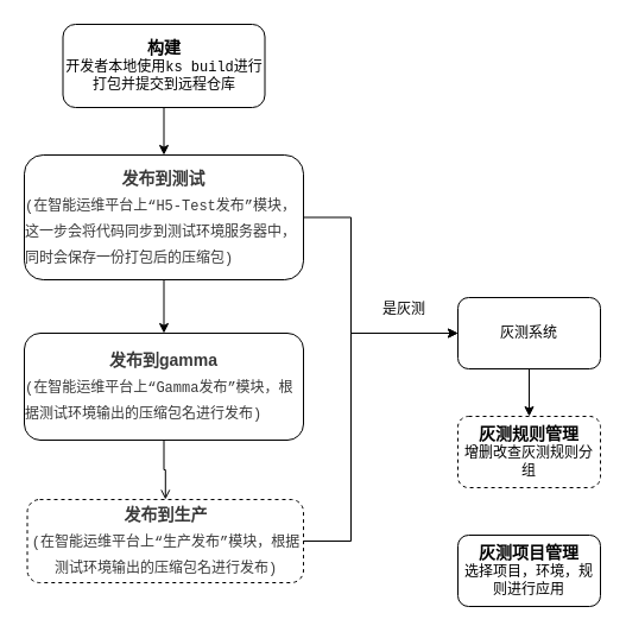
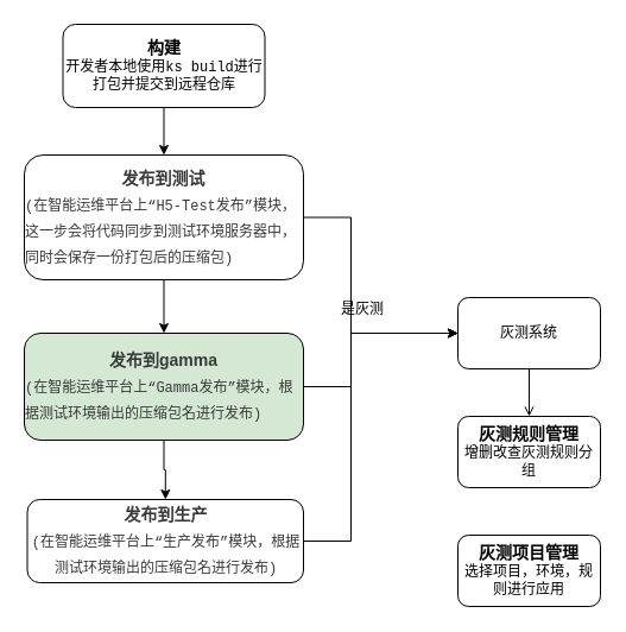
- <mxCell id="14" value="是灰测" style="text;html=1;strokeColor=none;fillColor=none;align=center;verticalAlign=middle;whiteSpace=wrap;rounded=0;" vertex="1" parent="1"><mxGeometry x="315" y="250" width="50" height="20" as="geometry" /></mxCell>
+ <mxCell id="14" value="是灰测" style="text;html=1;strokeColor=none;fillColor=none;align=center;verticalAlign=middle;whiteSpace=wrap;rounded=0;" vertex="1" parent="1"><mxGeometry x="280" y="250" width="50" height="20" as="geometry" /></mxCell>
- <mxCell id="6" value="&lt;div style=&quot;line-height: 1.75 ; font-size: 14px&quot;&gt;&lt;span style=&quot;color: rgb(57 , 57 , 57)&quot;&gt;&lt;b&gt;发布到gamma&lt;/b&gt;&lt;/span&gt;&lt;/div&gt;&lt;div style=&quot;text-align: left ; line-height: 1.75&quot;&gt;&lt;span style=&quot;color: rgb(57 , 57 , 57)&quot;&gt;&lt;font style=&quot;font-size: 12px&quot; face=&quot;Courier New&quot;&gt;(在智能运维平台上“Gamma发布”模块，根据测试环境输出的压缩包名进行发布)&lt;/font&gt;&lt;/span&gt;&lt;/div&gt;" style="rounded=1;whiteSpace=wrap;html=1;" parent="1" vertex="1"><mxGeometry x="20" y="280" width="235" height="90" as="geometry" /></mxCell>
+ <mxCell id="6" value="&lt;div style=&quot;line-height: 1.75 ; font-size: 14px&quot;&gt;&lt;span style=&quot;color: rgb(57 , 57 , 57)&quot;&gt;&lt;b&gt;发布到gamma&lt;/b&gt;&lt;/span&gt;&lt;/div&gt;&lt;div style=&quot;text-align: left ; line-height: 1.75&quot;&gt;&lt;span style=&quot;color: rgb(57 , 57 , 57)&quot;&gt;&lt;font style=&quot;font-size: 12px&quot; face=&quot;Courier New&quot;&gt;(在智能运维平台上“Gamma发布”模块，根据测试环境输出的压缩包名进行发布)&lt;/font&gt;&lt;/span&gt;&lt;/div&gt;" style="rounded=1;whiteSpace=wrap;html=1;fillColor=#d5e8d4;" parent="1" vertex="1"><mxGeometry x="20" y="280" width="235" height="90" as="geometry" /></mxCell>
+ <mxCell id="5" style="edgeStyle=orthogonalEdgeStyle;rounded=0;orthogonalLoop=1;jettySize=auto;html=1;entryX=0;entryY=0.5;entryDx=0;entryDy=0;" edge="1" parent="1" source="6" target="13"><mxGeometry relative="1" as="geometry"><Array as="points"><mxPoint x="295" y="325" /><mxPoint x="295" y="280" /></Array></mxGeometry></mxCell>
- <mxCell id="12" value="" style="edgeStyle=orthogonalEdgeStyle;rounded=0;orthogonalLoop=1;jettySize=auto;html=1;" edge="1" parent="1" source="13" target="15"><mxGeometry relative="1" as="geometry" /></mxCell>
+ <mxCell id="12" value="" style="edgeStyle=orthogonalEdgeStyle;rounded=0;orthogonalLoop=1;jettySize=auto;html=1;endArrow=open;" edge="1" parent="1" source="13" target="15"><mxGeometry relative="1" as="geometry" /></mxCell>
- <mxCell id="15" value="&lt;font style=&quot;font-size: 14px&quot;&gt;&lt;b&gt;灰测规则管理&lt;/b&gt;&lt;/font&gt;&lt;br&gt;&lt;font face=&quot;Courier New&quot;&gt;增删改查灰测规则分组&lt;/font&gt;" style="rounded=1;whiteSpace=wrap;html=1;dashed=1;" vertex="1" parent="1"><mxGeometry x="385" y="350" width="120" height="60" as="geometry" /></mxCell>
+ <mxCell id="15" value="&lt;font style=&quot;font-size: 14px&quot;&gt;&lt;b&gt;灰测规则管理&lt;/b&gt;&lt;/font&gt;&lt;br&gt;&lt;font face=&quot;Courier New&quot;&gt;增删改查灰测规则分组&lt;/font&gt;" style="rounded=1;whiteSpace=wrap;html=1;" vertex="1" parent="1"><mxGeometry x="385" y="350" width="120" height="60" as="geometry" /></mxCell>
- <mxCell id="4" value="" style="edgeStyle=orthogonalEdgeStyle;rounded=0;orthogonalLoop=1;jettySize=auto;html=1;endArrow=open;" parent="1" source="6" target="8" edge="1"><mxGeometry relative="1" as="geometry" /></mxCell>
+ <mxCell id="4" value="" style="edgeStyle=orthogonalEdgeStyle;rounded=0;orthogonalLoop=1;jettySize=auto;html=1;" parent="1" source="6" target="8" edge="1"><mxGeometry relative="1" as="geometry" /></mxCell>
- <mxCell id="8" value="&lt;div style=&quot;line-height: 1.75 ; font-size: 14px&quot;&gt;&lt;span style=&quot;color: rgb(57 , 57 , 57)&quot;&gt;&lt;b&gt;发布到生产&lt;/b&gt;&lt;/span&gt;&lt;/div&gt;&lt;div style=&quot;line-height: 1.75&quot;&gt;&lt;span style=&quot;color: rgb(57 , 57 , 57)&quot;&gt;&lt;font face=&quot;Courier New&quot; style=&quot;font-size: 12px&quot;&gt;(在智能运维平台上“生产发布”模块，根据测试环境输出的压缩包名进行发布)&lt;/font&gt;&lt;/span&gt;&lt;/div&gt;" style="rounded=1;whiteSpace=wrap;html=1;dashed=1;" parent="1" vertex="1"><mxGeometry x="22.5" y="420" width="232.5" height="70" as="geometry" /></mxCell>
+ <mxCell id="8" value="&lt;div style=&quot;line-height: 1.75 ; font-size: 14px&quot;&gt;&lt;span style=&quot;color: rgb(57 , 57 , 57)&quot;&gt;&lt;b&gt;发布到生产&lt;/b&gt;&lt;/span&gt;&lt;/div&gt;&lt;div style=&quot;line-height: 1.75&quot;&gt;&lt;span style=&quot;color: rgb(57 , 57 , 57)&quot;&gt;&lt;font face=&quot;Courier New&quot; style=&quot;font-size: 12px&quot;&gt;(在智能运维平台上“生产发布”模块，根据测试环境输出的压缩包名进行发布)&lt;/font&gt;&lt;/span&gt;&lt;/div&gt;" style="rounded=1;whiteSpace=wrap;html=1;" parent="1" vertex="1"><mxGeometry x="22.5" y="420" width="232.5" height="70" as="geometry" /></mxCell>
